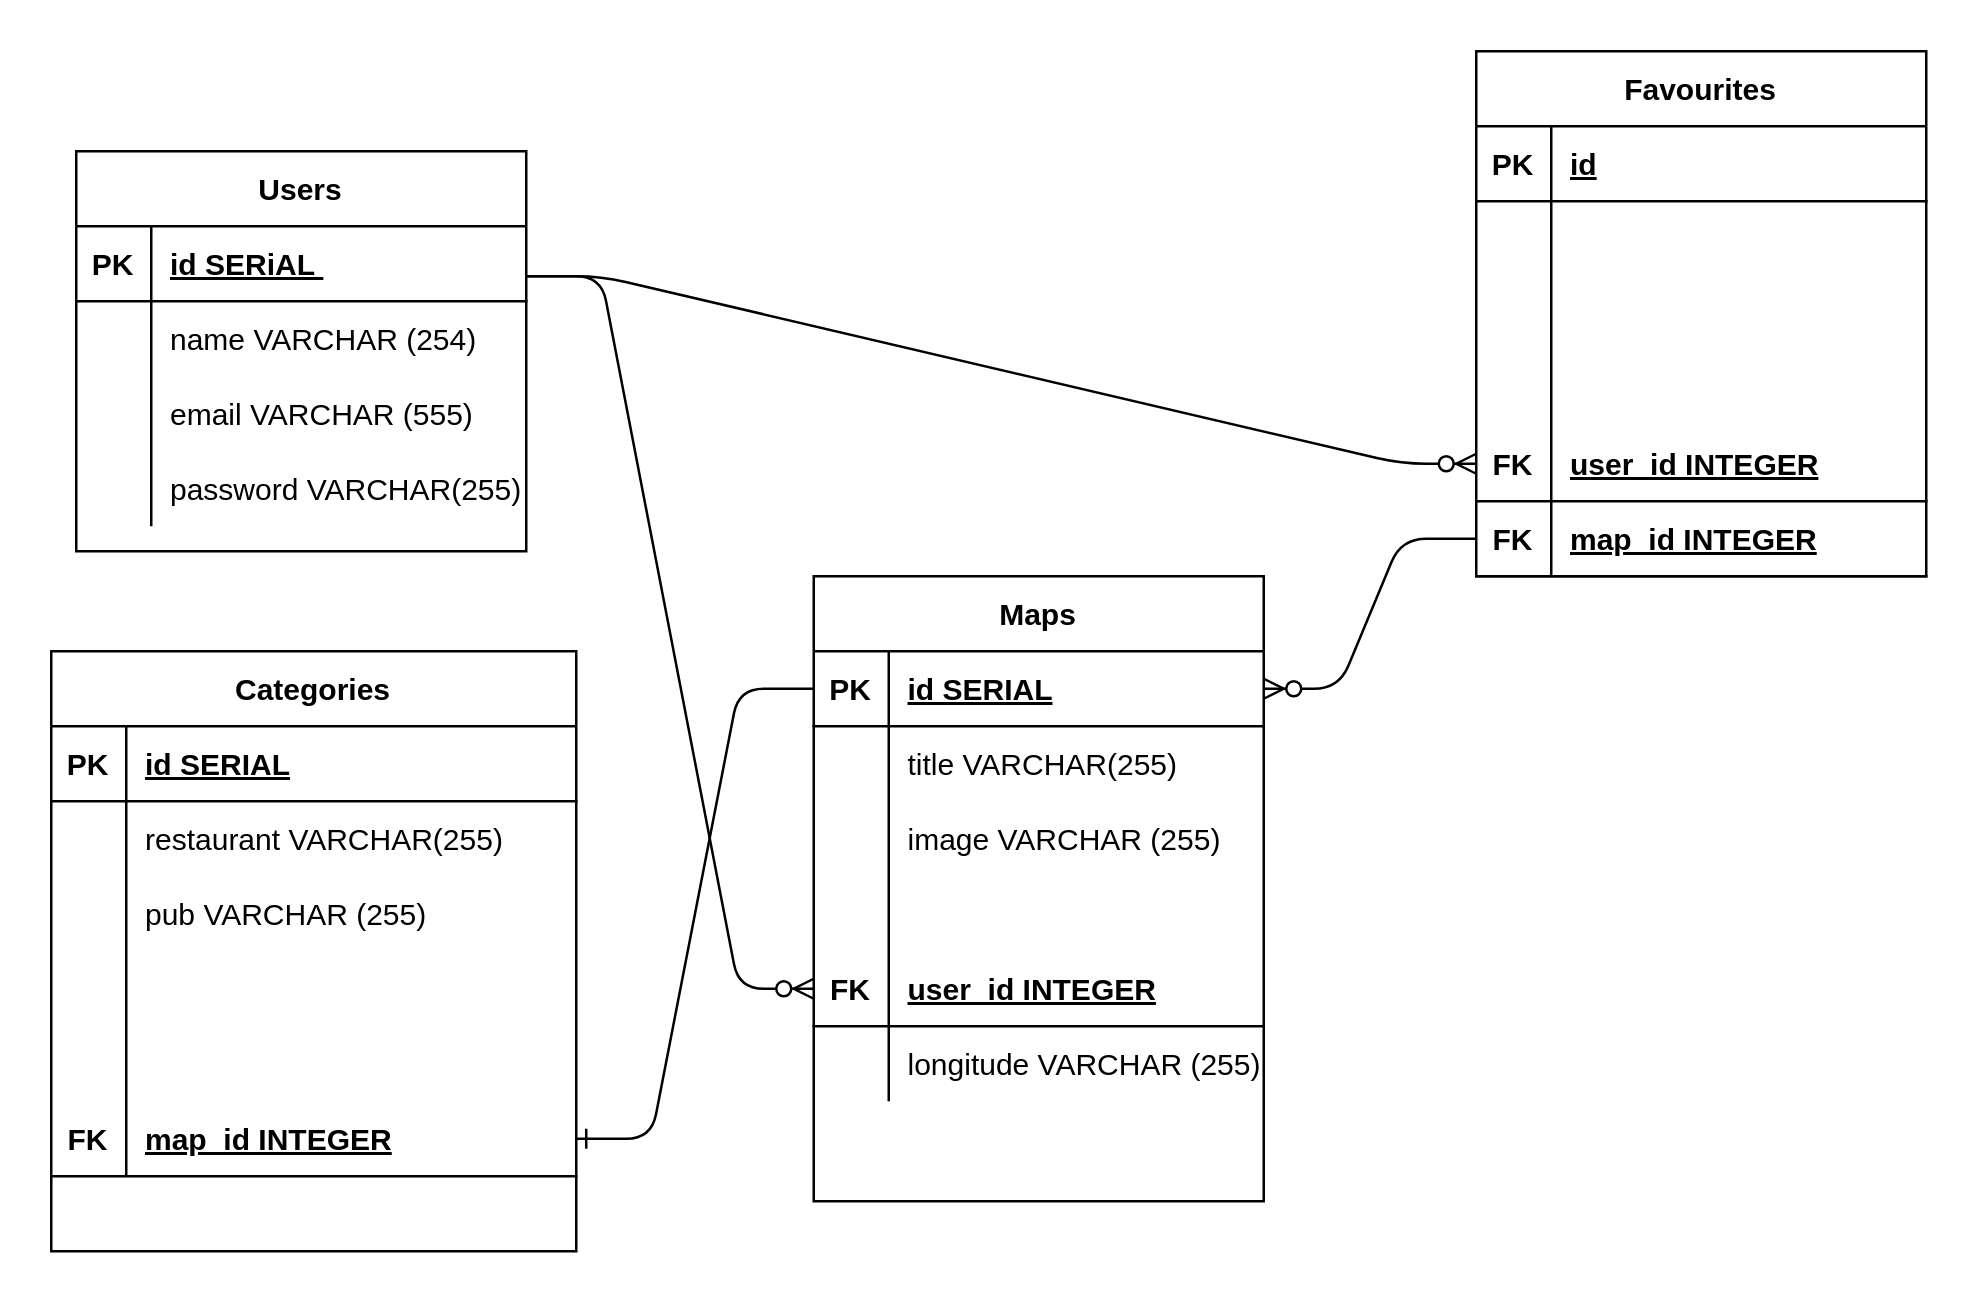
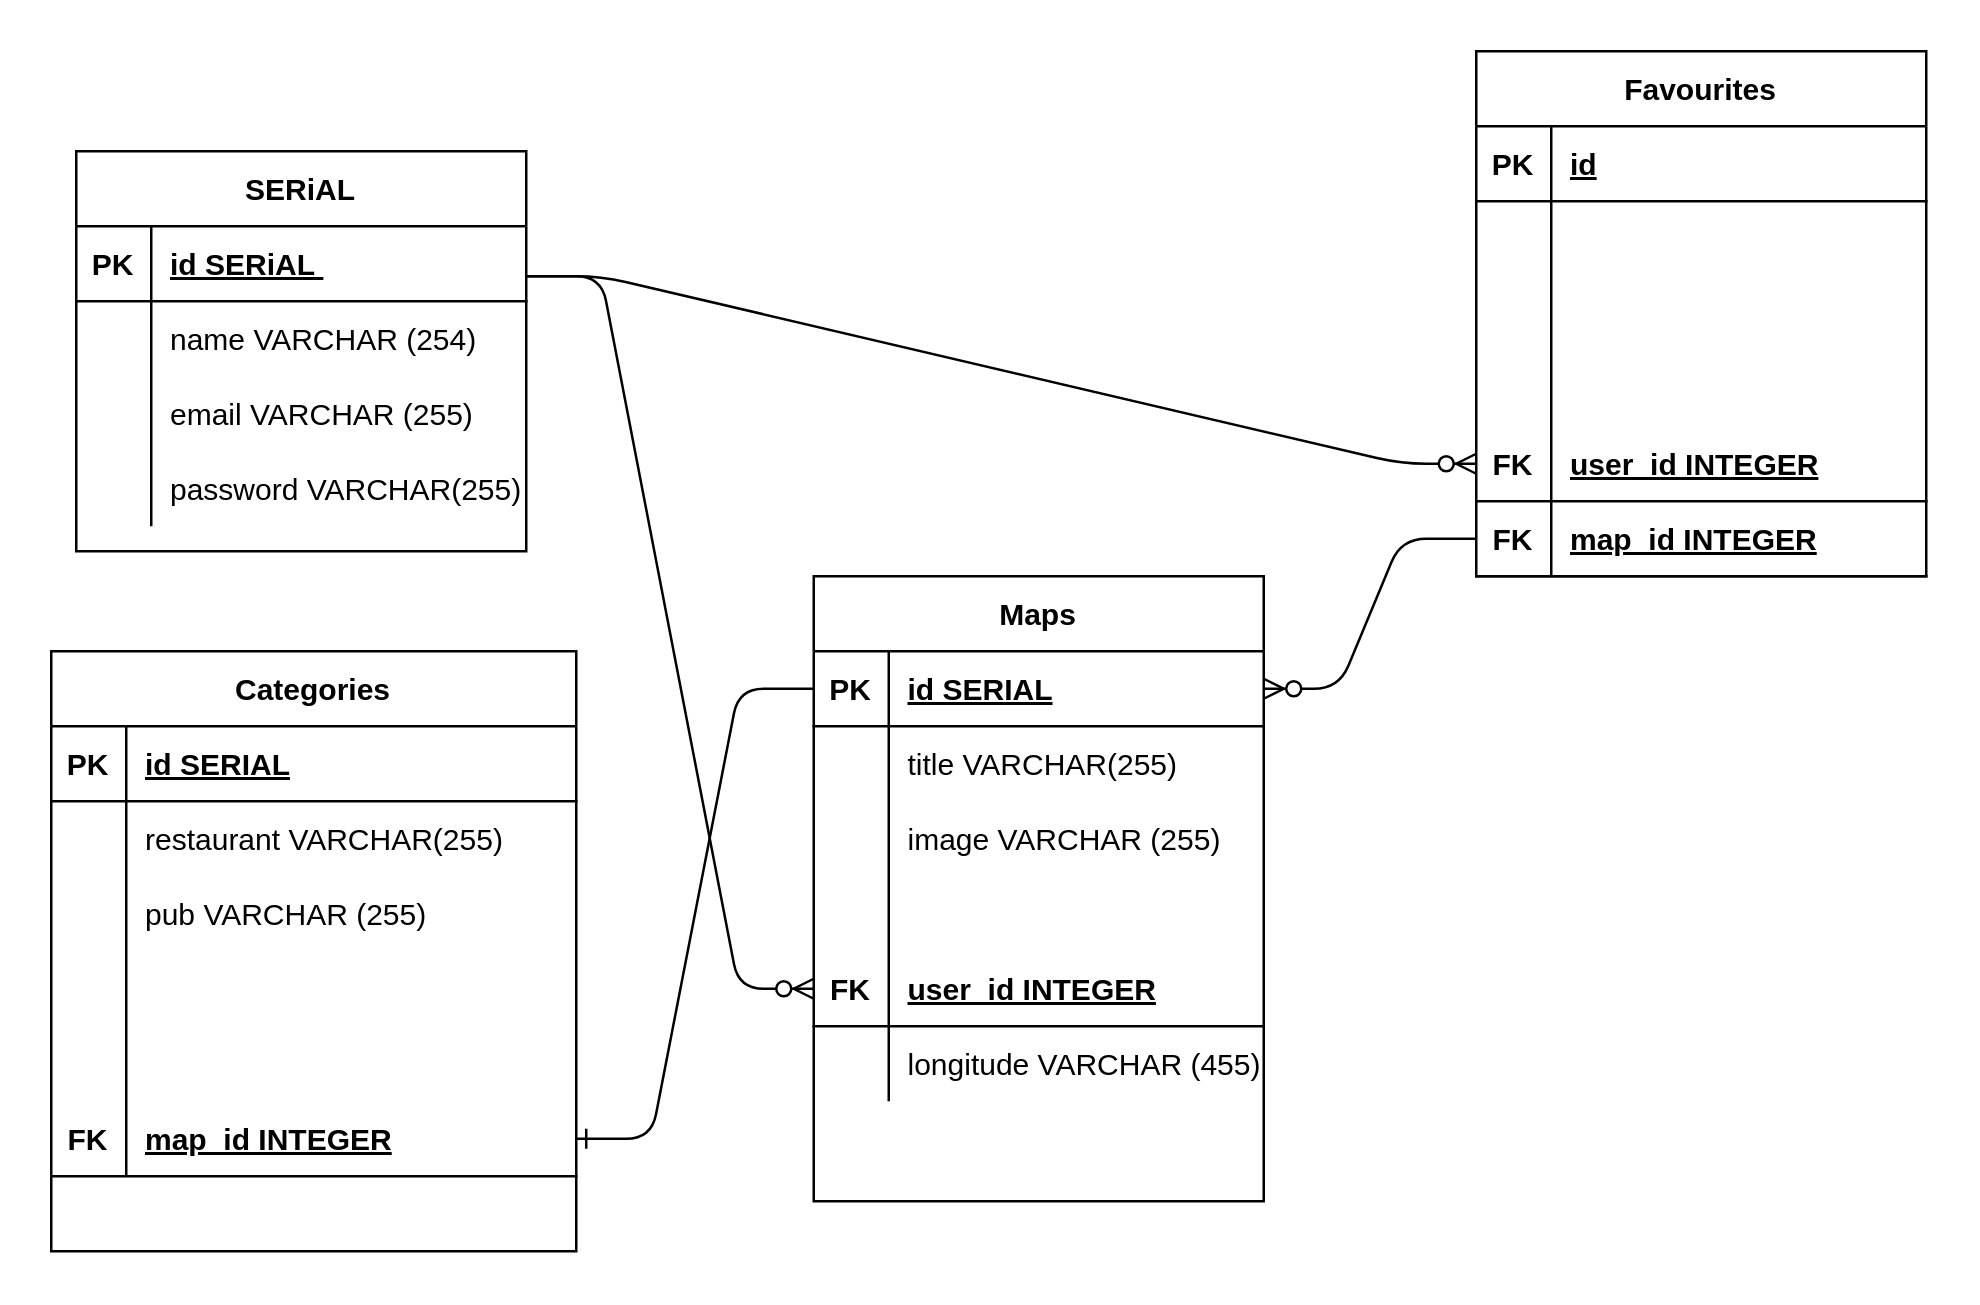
- <mxCell id="2" value="Users" style="shape=table;startSize=30;container=1;collapsible=1;childLayout=tableLayout;fixedRows=1;rowLines=0;fontStyle=1;align=center;resizeLast=1;" vertex="1" parent="1"><mxGeometry x="30" y="60" width="180" height="160" as="geometry" /></mxCell>
+ <mxCell id="2" value="SERiAL" style="shape=table;startSize=30;container=1;collapsible=1;childLayout=tableLayout;fixedRows=1;rowLines=0;fontStyle=1;align=center;resizeLast=1;" vertex="1" parent="1"><mxGeometry x="30" y="60" width="180" height="160" as="geometry" /></mxCell>
- <mxCell id="11" value="email VARCHAR (555)" style="shape=partialRectangle;connectable=0;fillColor=none;top=0;left=0;bottom=0;right=0;align=left;spacingLeft=6;overflow=hidden;" vertex="1" parent="9"><mxGeometry x="30" width="150" height="30" as="geometry" /></mxCell>
+ <mxCell id="11" value="email VARCHAR (255)" style="shape=partialRectangle;connectable=0;fillColor=none;top=0;left=0;bottom=0;right=0;align=left;spacingLeft=6;overflow=hidden;" vertex="1" parent="9"><mxGeometry x="30" width="150" height="30" as="geometry" /></mxCell>
- <mxCell id="32" value="longitude VARCHAR (255)" style="shape=partialRectangle;connectable=0;fillColor=none;top=0;left=0;bottom=0;right=0;align=left;spacingLeft=6;overflow=hidden;" vertex="1" parent="30"><mxGeometry x="30" width="150" height="30" as="geometry" /></mxCell>
+ <mxCell id="32" value="longitude VARCHAR (455)" style="shape=partialRectangle;connectable=0;fillColor=none;top=0;left=0;bottom=0;right=0;align=left;spacingLeft=6;overflow=hidden;" vertex="1" parent="30"><mxGeometry x="30" width="150" height="30" as="geometry" /></mxCell>
